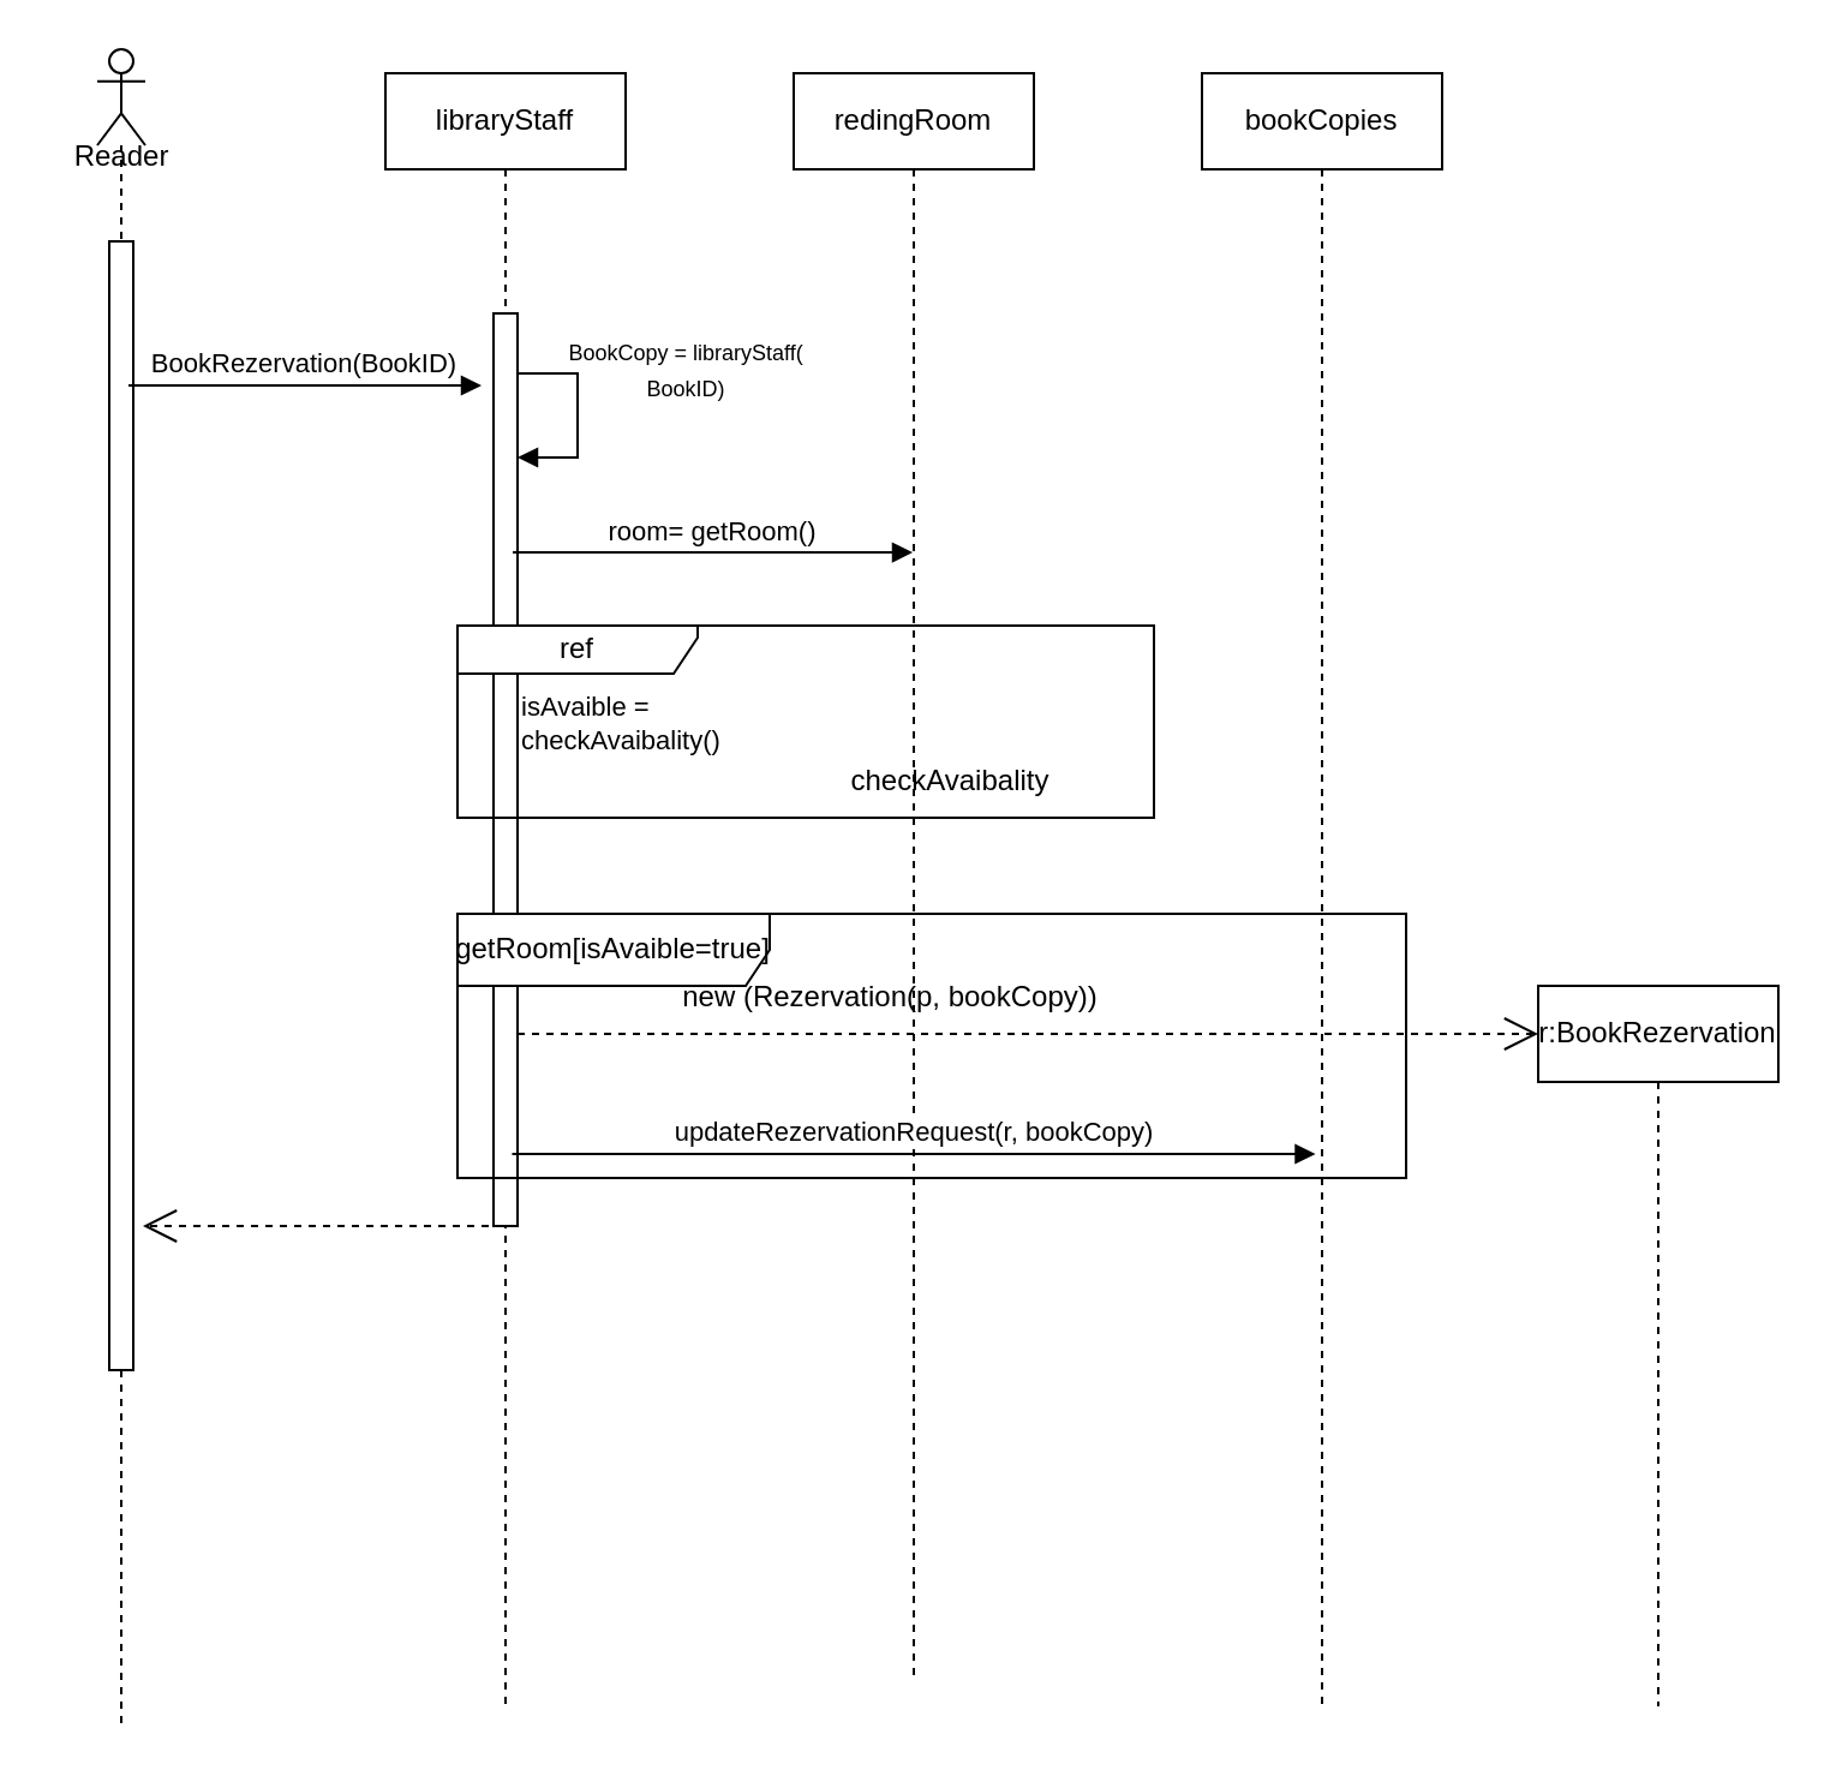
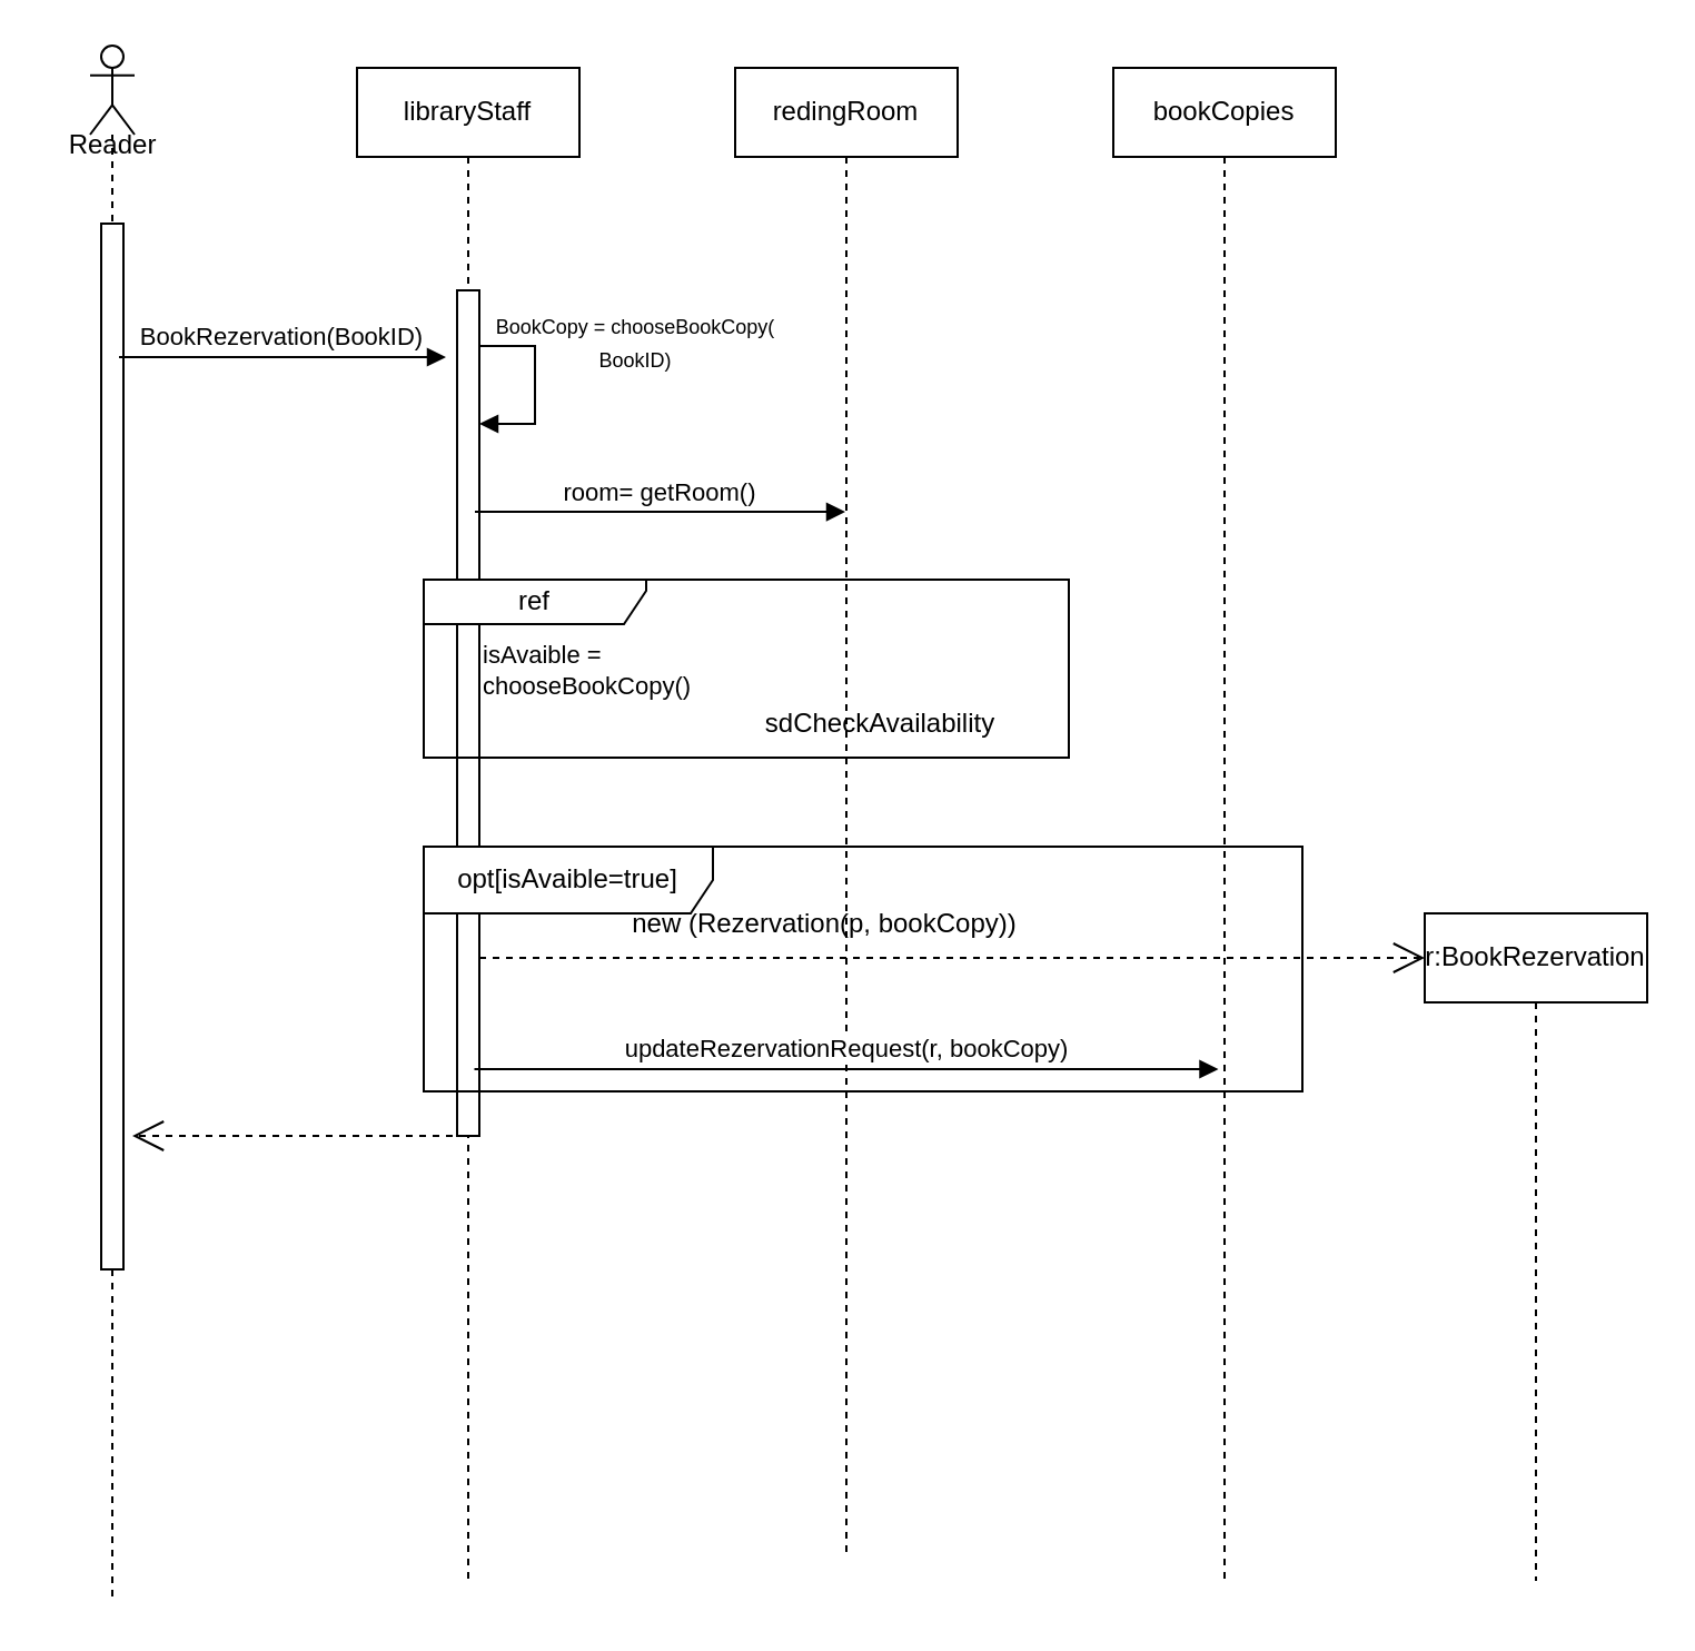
- <mxCell id="11" value="&lt;font style=&quot;font-size: 9px;&quot;&gt;BookCopy = libraryStaff(&lt;/font&gt;&lt;div&gt;&lt;font style=&quot;font-size: 9px;&quot;&gt;BookID)&lt;/font&gt;&lt;/div&gt;" style="text;html=1;align=center;verticalAlign=middle;resizable=0;points=[];autosize=1;strokeColor=none;fillColor=none;" parent="1" vertex="1"><mxGeometry x="210" y="133" width="150" height="40" as="geometry" /></mxCell>
+ <mxCell id="11" value="&lt;font style=&quot;font-size: 9px;&quot;&gt;BookCopy = chooseBookCopy(&lt;/font&gt;&lt;div&gt;&lt;font style=&quot;font-size: 9px;&quot;&gt;BookID)&lt;/font&gt;&lt;/div&gt;" style="text;html=1;align=center;verticalAlign=middle;resizable=0;points=[];autosize=1;strokeColor=none;fillColor=none;" parent="1" vertex="1"><mxGeometry x="210" y="133" width="150" height="40" as="geometry" /></mxCell>
- <mxCell id="21" value="&lt;span style=&quot;color: rgb(0, 0, 0); font-family: Helvetica; font-size: 11px; font-style: normal; font-variant-ligatures: normal; font-variant-caps: normal; font-weight: 400; letter-spacing: normal; orphans: 2; text-align: center; text-indent: 0px; text-transform: none; widows: 2; word-spacing: 0px; -webkit-text-stroke-width: 0px; white-space: nowrap; background-color: rgb(255, 255, 255); text-decoration-thickness: initial; text-decoration-style: initial; text-decoration-color: initial; display: inline !important; float: none;&quot;&gt;isAvaible =&amp;nbsp;&lt;/span&gt;&lt;div&gt;&lt;span style=&quot;color: rgb(0, 0, 0); font-family: Helvetica; font-size: 11px; font-style: normal; font-variant-ligatures: normal; font-variant-caps: normal; font-weight: 400; letter-spacing: normal; orphans: 2; text-align: center; text-indent: 0px; text-transform: none; widows: 2; word-spacing: 0px; -webkit-text-stroke-width: 0px; white-space: nowrap; background-color: rgb(255, 255, 255); text-decoration-thickness: initial; text-decoration-style: initial; text-decoration-color: initial; display: inline !important; float: none;&quot;&gt;checkAvaibality()&lt;/span&gt;&lt;/div&gt;" style="text;whiteSpace=wrap;html=1;" vertex="1" parent="1"><mxGeometry x="215" y="280" width="140" height="30" as="geometry" /></mxCell>
+ <mxCell id="21" value="&lt;span style=&quot;color: rgb(0, 0, 0); font-family: Helvetica; font-size: 11px; font-style: normal; font-variant-ligatures: normal; font-variant-caps: normal; font-weight: 400; letter-spacing: normal; orphans: 2; text-align: center; text-indent: 0px; text-transform: none; widows: 2; word-spacing: 0px; -webkit-text-stroke-width: 0px; white-space: nowrap; background-color: rgb(255, 255, 255); text-decoration-thickness: initial; text-decoration-style: initial; text-decoration-color: initial; display: inline !important; float: none;&quot;&gt;isAvaible =&amp;nbsp;&lt;/span&gt;&lt;div&gt;&lt;span style=&quot;color: rgb(0, 0, 0); font-family: Helvetica; font-size: 11px; font-style: normal; font-variant-ligatures: normal; font-variant-caps: normal; font-weight: 400; letter-spacing: normal; orphans: 2; text-align: center; text-indent: 0px; text-transform: none; widows: 2; word-spacing: 0px; -webkit-text-stroke-width: 0px; white-space: nowrap; background-color: rgb(255, 255, 255); text-decoration-thickness: initial; text-decoration-style: initial; text-decoration-color: initial; display: inline !important; float: none;&quot;&gt;chooseBookCopy()&lt;/span&gt;&lt;/div&gt;" style="text;whiteSpace=wrap;html=1;" vertex="1" parent="1"><mxGeometry x="215" y="280" width="140" height="30" as="geometry" /></mxCell>
- <mxCell id="14" value="checkAvaibality" style="text;html=1;align=center;verticalAlign=middle;resizable=0;points=[];autosize=1;strokeColor=none;fillColor=none;" parent="1" vertex="1"><mxGeometry x="330" y="310" width="130" height="30" as="geometry" /></mxCell>
+ <mxCell id="14" value="sdCheckAvailability" style="text;html=1;align=center;verticalAlign=middle;resizable=0;points=[];autosize=1;strokeColor=none;fillColor=none;" parent="1" vertex="1"><mxGeometry x="330" y="310" width="130" height="30" as="geometry" /></mxCell>
- <mxCell id="20" value="getRoom[isAvaible=true]" style="shape=umlFrame;whiteSpace=wrap;html=1;pointerEvents=0;width=130;height=30;" parent="1" vertex="1"><mxGeometry x="190" y="380" width="395" height="110" as="geometry" /></mxCell>
+ <mxCell id="20" value="opt[isAvaible=true]" style="shape=umlFrame;whiteSpace=wrap;html=1;pointerEvents=0;width=130;height=30;" parent="1" vertex="1"><mxGeometry x="190" y="380" width="395" height="110" as="geometry" /></mxCell>
